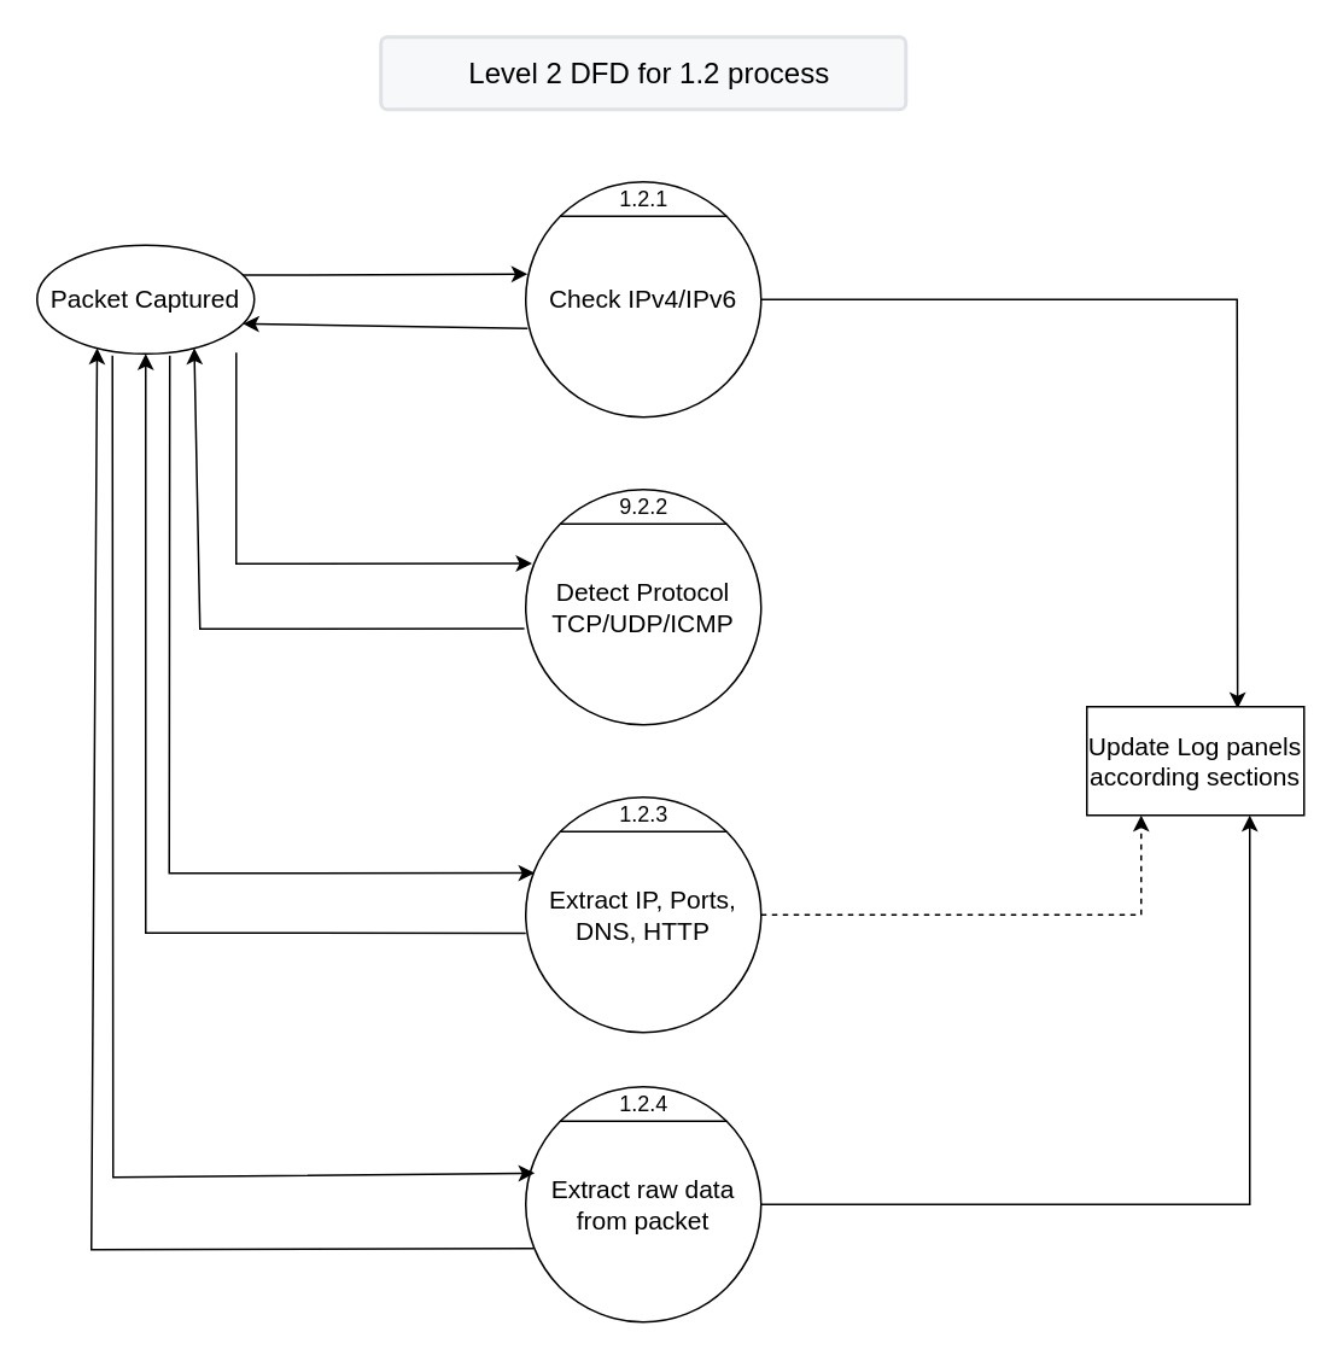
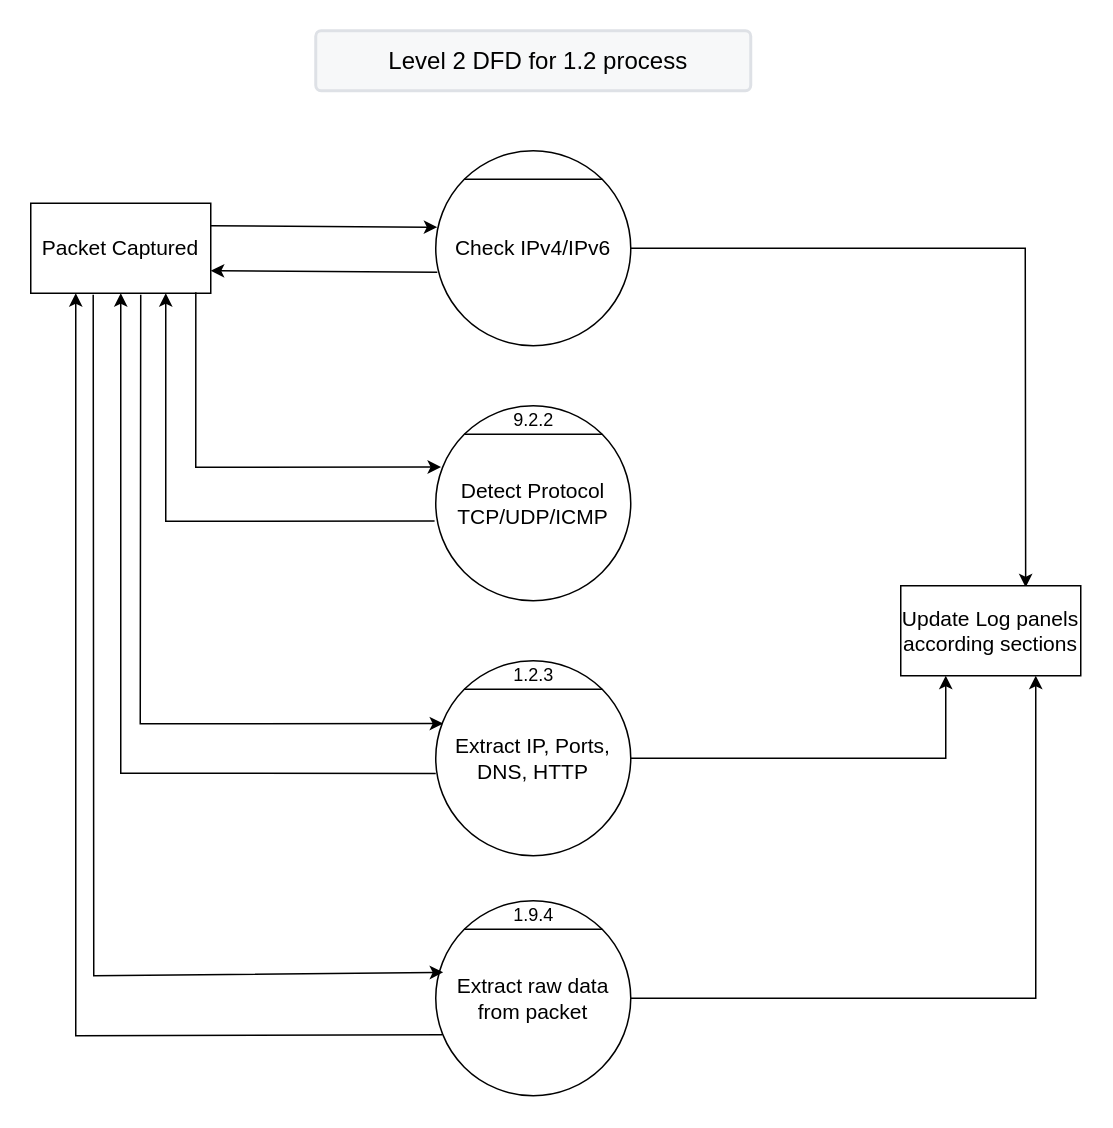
- <mxCell id="6" value="1.2.1" style="text;html=1;align=center;verticalAlign=middle;whiteSpace=wrap;rounded=0;" vertex="1" parent="3"><mxGeometry x="37.5" width="55" height="20" as="geometry" /></mxCell>
- <mxCell id="7" value="&lt;span style=&quot;font-size: 14px;&quot;&gt;Packet Captured&lt;/span&gt;" style="ellipse;whiteSpace=wrap;html=1;" vertex="1" parent="2"><mxGeometry y="115" width="120" height="60" as="geometry" /></mxCell>
+ <mxCell id="7" value="&lt;span style=&quot;font-size: 14px;&quot;&gt;Packet Captured&lt;/span&gt;" style="rounded=0;whiteSpace=wrap;html=1;" vertex="1" parent="2"><mxGeometry y="115" width="120" height="60" as="geometry" /></mxCell>
- <mxCell id="30" value="" style="endArrow=classic;html=1;rounded=0;exitX=1;exitY=0.5;exitDx=0;exitDy=0;entryX=0.25;entryY=1;entryDx=0;entryDy=0;dashed=1;" edge="1" parent="2" source="13" target="32"><mxGeometry width="50" height="50" relative="1" as="geometry"><mxPoint x="410" y="325" as="sourcePoint" /><mxPoint x="540" y="485" as="targetPoint" /><Array as="points"><mxPoint x="610" y="485" /></Array></mxGeometry></mxCell>
+ <mxCell id="30" value="" style="endArrow=classic;html=1;rounded=0;exitX=1;exitY=0.5;exitDx=0;exitDy=0;entryX=0.25;entryY=1;entryDx=0;entryDy=0;" edge="1" parent="2" source="13" target="32"><mxGeometry width="50" height="50" relative="1" as="geometry"><mxPoint x="410" y="325" as="sourcePoint" /><mxPoint x="540" y="485" as="targetPoint" /><Array as="points"><mxPoint x="610" y="485" /></Array></mxGeometry></mxCell>
- <mxCell id="19" value="1.2.4" style="text;html=1;align=center;verticalAlign=middle;whiteSpace=wrap;rounded=0;" vertex="1" parent="16"><mxGeometry x="37.5" width="55" height="20" as="geometry" /></mxCell>
+ <mxCell id="19" value="1.9.4" style="text;html=1;align=center;verticalAlign=middle;whiteSpace=wrap;rounded=0;" vertex="1" parent="16"><mxGeometry x="37.5" width="55" height="20" as="geometry" /></mxCell>
